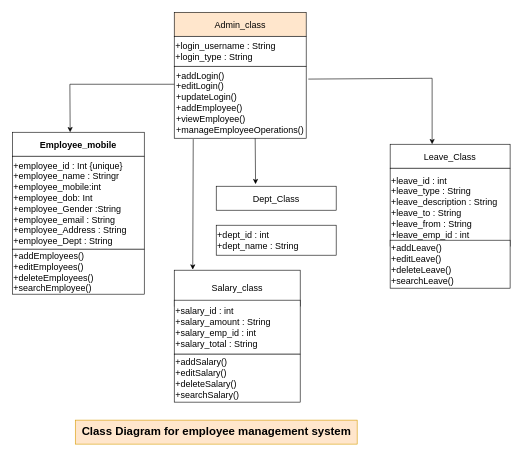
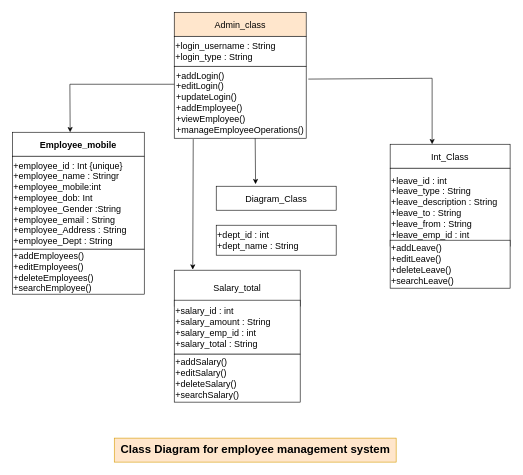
- <mxCell id="13" value="Leave_Class" style="rounded=0;whiteSpace=wrap;html=1;fontSize=15;align=center;" vertex="1" parent="1"><mxGeometry x="650" y="240" width="200" height="40" as="geometry" /></mxCell>
+ <mxCell id="13" value="Int_Class" style="rounded=0;whiteSpace=wrap;html=1;fontSize=15;align=center;" vertex="1" parent="1"><mxGeometry x="650" y="240" width="200" height="40" as="geometry" /></mxCell>
- <mxCell id="8" value="Dept_Class" style="rounded=0;whiteSpace=wrap;html=1;fontSize=15;" vertex="1" parent="1"><mxGeometry x="360" y="310" width="200" height="40" as="geometry" /></mxCell>
+ <mxCell id="8" value="Diagram_Class" style="rounded=0;whiteSpace=wrap;html=1;fontSize=15;" vertex="1" parent="1"><mxGeometry x="360" y="310" width="200" height="40" as="geometry" /></mxCell>
- <mxCell id="5" value="Salary_class" style="rounded=0;whiteSpace=wrap;html=1;fontSize=15;" vertex="1" parent="1"><mxGeometry x="290" y="450" width="210" height="60" as="geometry" /></mxCell>
+ <mxCell id="5" value="Salary_total" style="rounded=0;whiteSpace=wrap;html=1;fontSize=15;" vertex="1" parent="1"><mxGeometry x="290" y="450" width="210" height="60" as="geometry" /></mxCell>
- <mxCell id="20" value="&lt;font style=&quot;font-size: 19px;&quot;&gt;&lt;b&gt;Class Diagram for employee management system&lt;/b&gt;&lt;/font&gt;" style="text;html=1;align=center;verticalAlign=middle;resizable=0;points=[];autosize=1;strokeColor=#d79b00;fillColor=#ffe6cc;fontSize=15;" vertex="1" parent="1"><mxGeometry x="125" y="700" width="470" height="40" as="geometry" /></mxCell>
+ <mxCell id="20" value="&lt;font style=&quot;font-size: 19px;&quot;&gt;&lt;b&gt;Class Diagram for employee management system&lt;/b&gt;&lt;/font&gt;" style="text;html=1;align=center;verticalAlign=middle;resizable=0;points=[];autosize=1;strokeColor=#d79b00;fillColor=#ffe6cc;fontSize=15;" vertex="1" parent="1"><mxGeometry x="190" y="730" width="470" height="40" as="geometry" /></mxCell>
